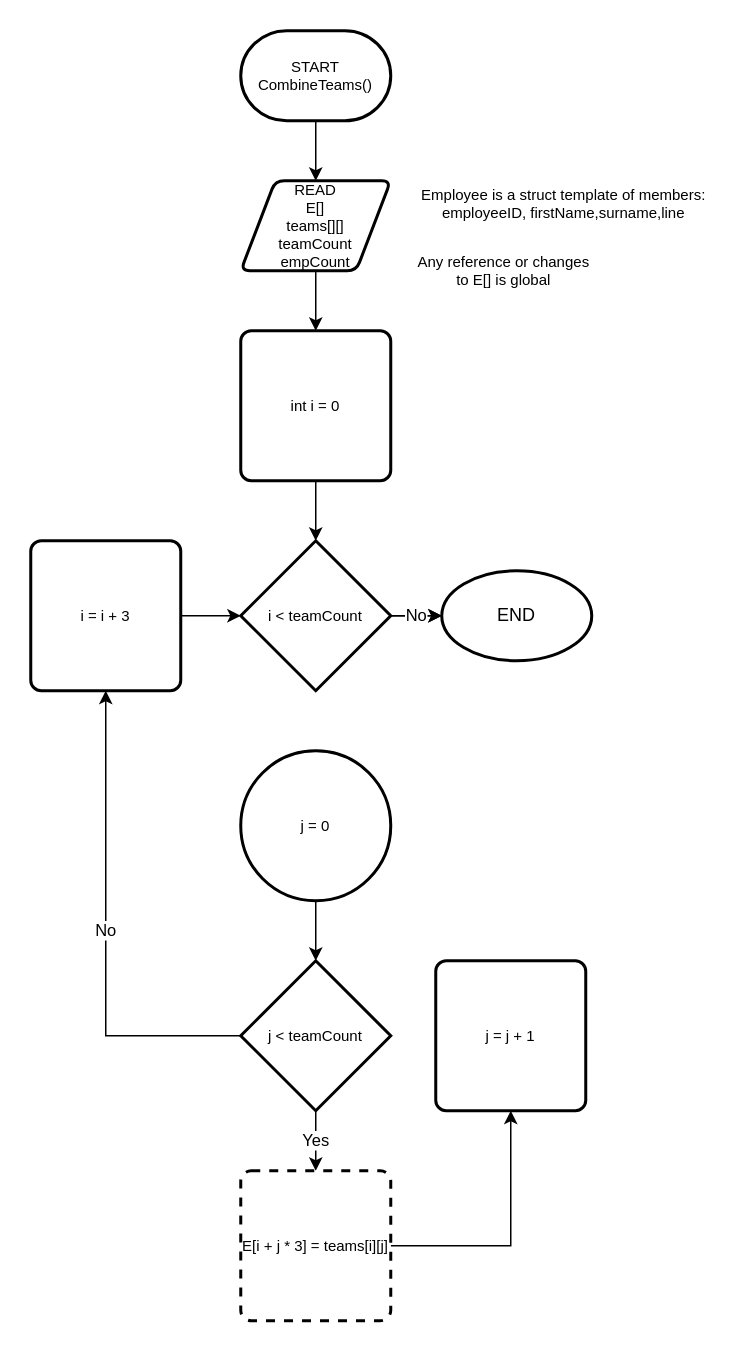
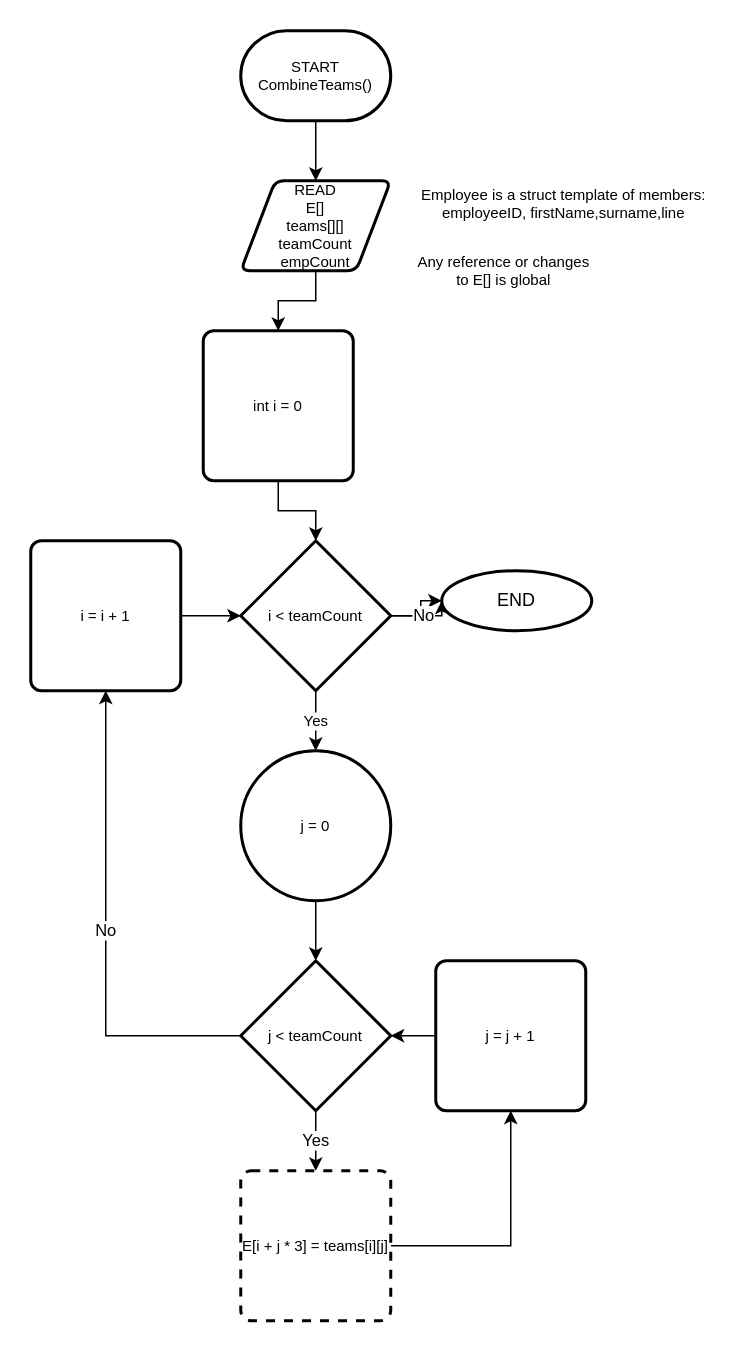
- <mxCell id="14" value="int i = 0" style="rounded=1;whiteSpace=wrap;html=1;absoluteArcSize=1;arcSize=14;strokeWidth=2;fontSize=10;direction=east;" vertex="1" parent="1"><mxGeometry x="160" y="220" width="100" height="100" as="geometry" /></mxCell>
+ <mxCell id="14" value="int i = 0" style="rounded=1;whiteSpace=wrap;html=1;absoluteArcSize=1;arcSize=14;strokeWidth=2;fontSize=10;direction=east;" vertex="1" parent="1"><mxGeometry x="135" y="220" width="100" height="100" as="geometry" /></mxCell>
- <mxCell id="22" value="i = i + 3" style="rounded=1;whiteSpace=wrap;html=1;absoluteArcSize=1;arcSize=14;strokeWidth=2;fontSize=10;direction=east;" vertex="1" parent="1"><mxGeometry x="20" y="360" width="100" height="100" as="geometry" /></mxCell>
+ <mxCell id="22" value="i = i + 1" style="rounded=1;whiteSpace=wrap;html=1;absoluteArcSize=1;arcSize=14;strokeWidth=2;fontSize=10;direction=east;" vertex="1" parent="1"><mxGeometry x="20" y="360" width="100" height="100" as="geometry" /></mxCell>
- <mxCell id="25" value="END" style="strokeWidth=2;html=1;shape=mxgraph.flowchart.start_1;whiteSpace=wrap;" vertex="1" parent="1"><mxGeometry x="294" y="380" width="100" height="60" as="geometry" /></mxCell>
+ <mxCell id="25" value="END" style="strokeWidth=2;html=1;shape=mxgraph.flowchart.start_1;whiteSpace=wrap;" vertex="1" parent="1"><mxGeometry x="294" y="380" width="100" height="40" as="geometry" /></mxCell>
+ <mxCell id="6" value="Yes" style="edgeStyle=orthogonalEdgeStyle;rounded=0;orthogonalLoop=1;jettySize=auto;html=1;entryX=0.5;entryY=0;entryDx=0;entryDy=0;fontSize=10;" edge="1" parent="1" source="8" target="16"><mxGeometry relative="1" as="geometry" /></mxCell>
+ <mxCell id="19" style="edgeStyle=orthogonalEdgeStyle;rounded=0;orthogonalLoop=1;jettySize=auto;html=1;entryX=1;entryY=0.5;entryDx=0;entryDy=0;entryPerimeter=0;" edge="1" parent="1" source="20" target="11"><mxGeometry relative="1" as="geometry" /></mxCell>
